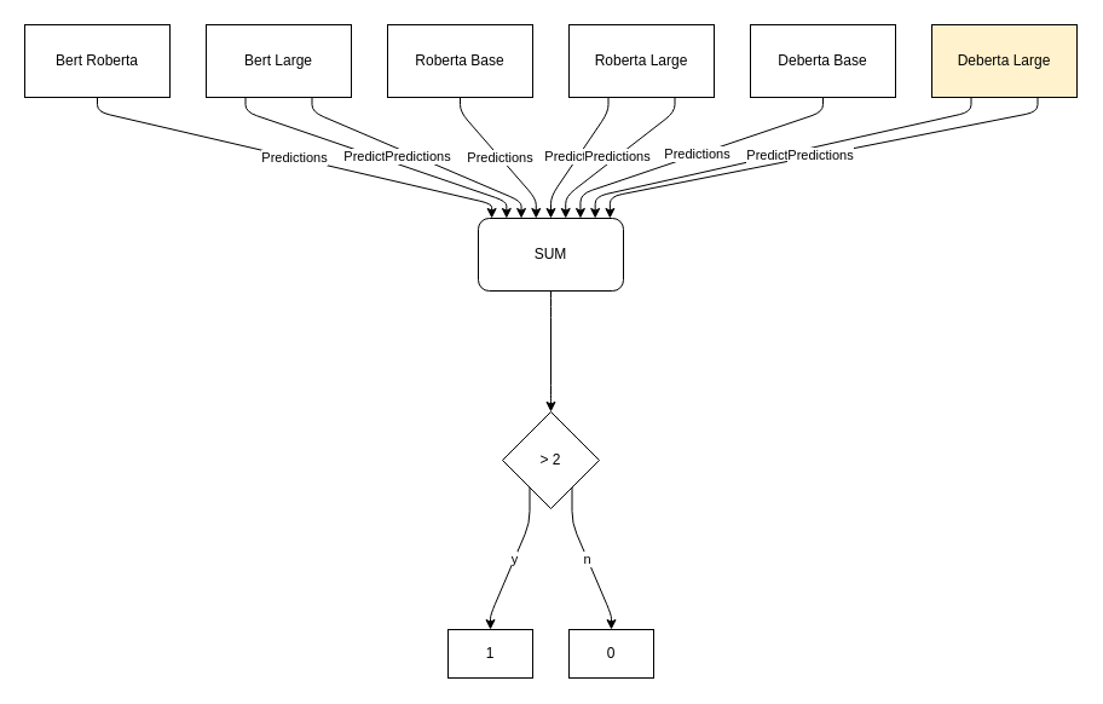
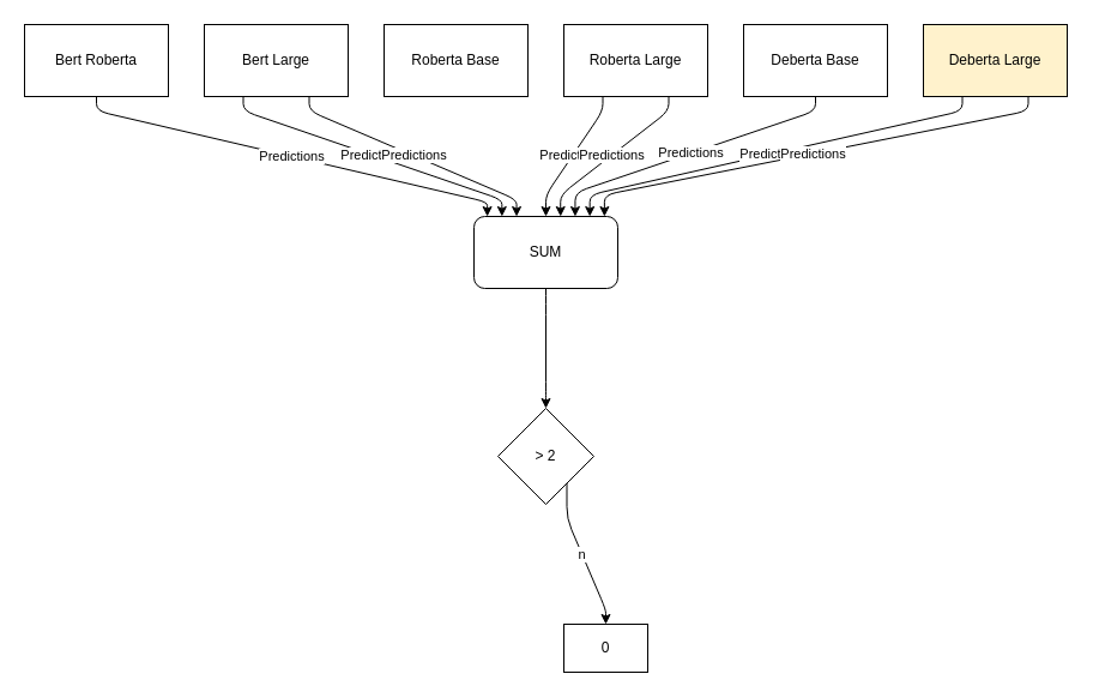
- <mxCell id="17" value="Predictions" style="edgeStyle=none;html=1;noEdgeStyle=1;orthogonal=1;" parent="1" source="5" target="10" edge="1"><mxGeometry relative="1" as="geometry"><mxPoint x="50" y="325.6" as="sourcePoint" /><mxPoint x="305" y="434.4" as="targetPoint" /><Array as="points"><mxPoint x="380" y="92" /><mxPoint x="442.778" y="164" /></Array></mxGeometry></mxCell>
- <mxCell id="11" value="y" style="edgeStyle=none;html=1;noEdgeStyle=1;orthogonal=1;" parent="1" source="13" target="14" edge="1"><mxGeometry relative="1" as="geometry"><mxPoint x="530" y="370" as="targetPoint" /><Array as="points"><mxPoint x="437.5" y="432" /><mxPoint x="405" y="508" /></Array></mxGeometry></mxCell>
- <mxCell id="14" value="1" style="rounded=0;whiteSpace=wrap;html=1;" parent="1" vertex="1"><mxGeometry x="370" y="520" width="70" height="40" as="geometry" /></mxCell>
